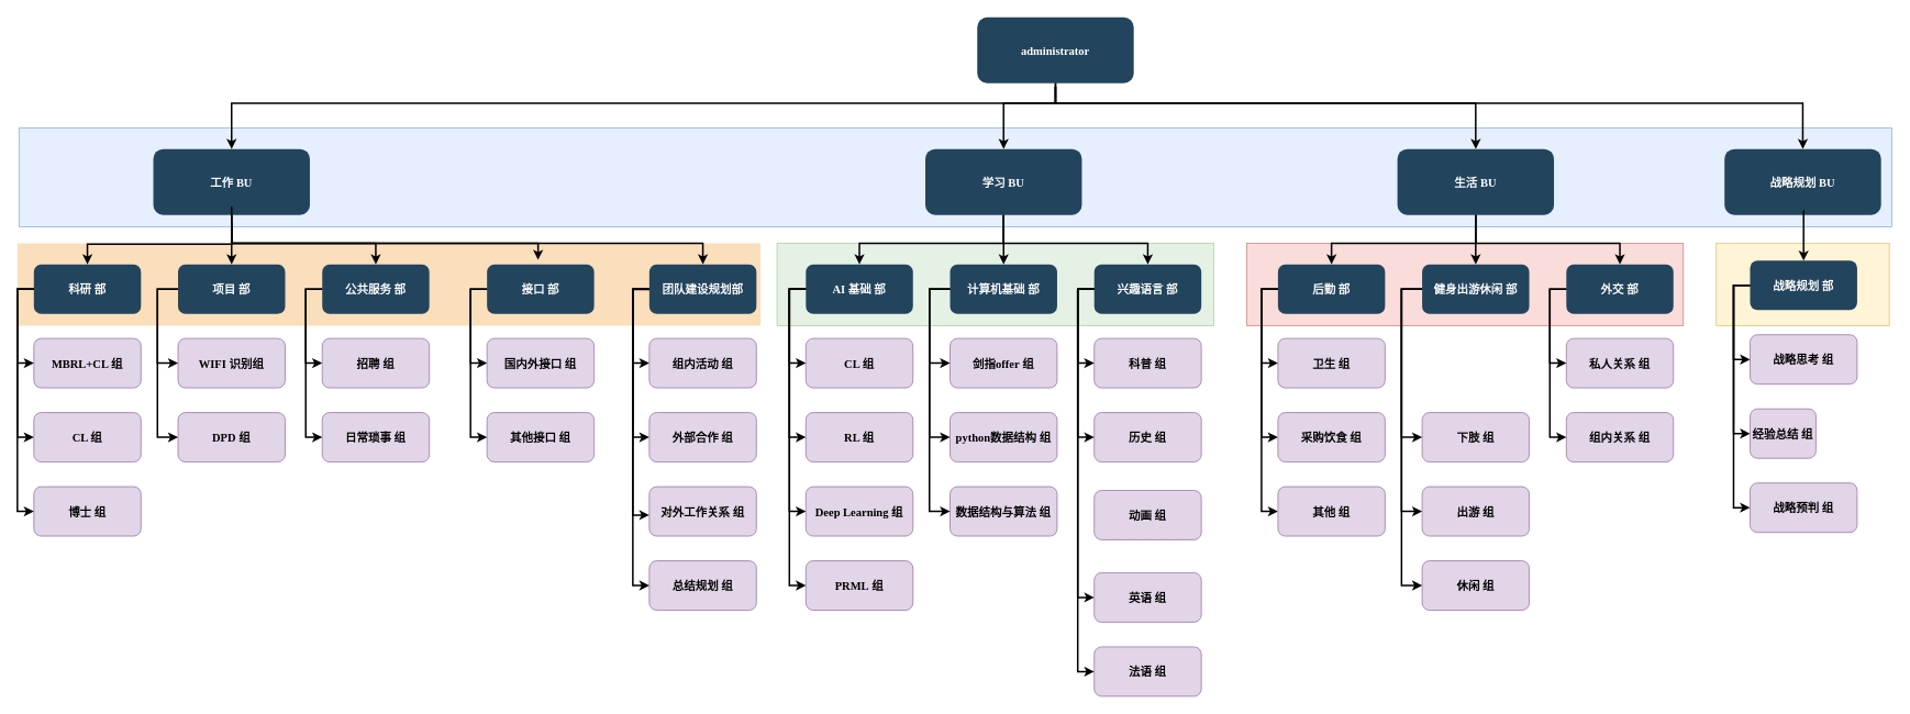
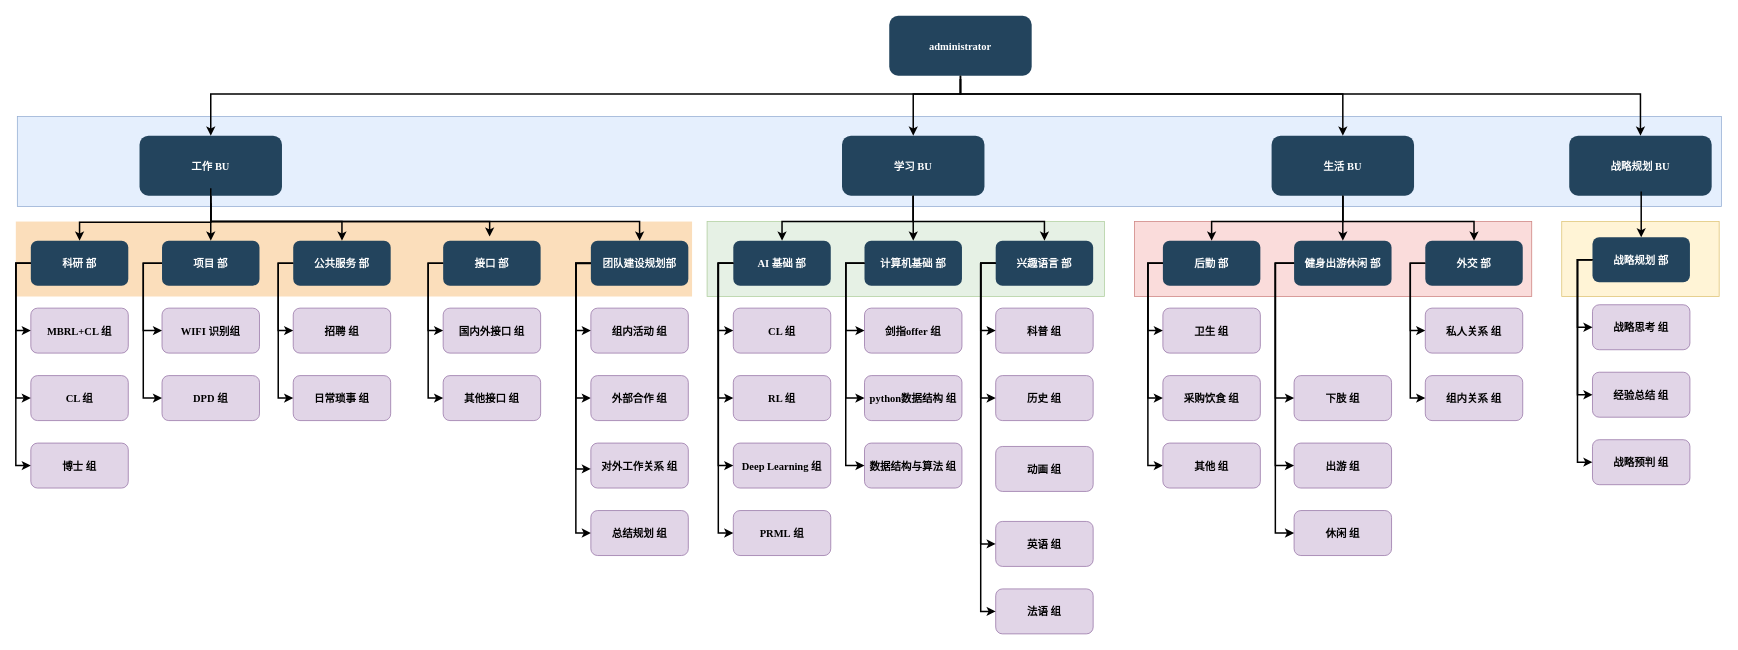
- <mxCell id="103" value="经验总结 组" style="rounded=1;fillColor=#e1d5e7;strokeColor=#9673a6;fontStyle=1;fontFamily=Tahoma;fontSize=14" parent="1" vertex="1"><mxGeometry x="2123" y="496" width="80" height="60" as="geometry" /></mxCell>
+ <mxCell id="103" value="经验总结 组" style="rounded=1;fillColor=#e1d5e7;strokeColor=#9673a6;fontStyle=1;fontFamily=Tahoma;fontSize=14" parent="1" vertex="1"><mxGeometry x="2123" y="496" width="130" height="60" as="geometry" /></mxCell>
